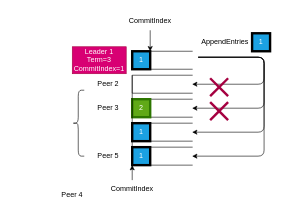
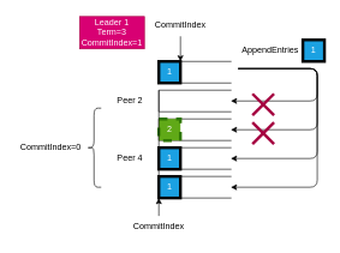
- <mxCell id="7" value="Leader 1&lt;br&gt;Term=3&lt;br&gt;CommitIndex=1" style="text;html=1;strokeColor=#A50040;fillColor=#d80073;align=center;verticalAlign=middle;whiteSpace=wrap;rounded=0;fontColor=#ffffff;" vertex="1" parent="1"><mxGeometry x="120" y="77.5" width="90" height="45" as="geometry" /></mxCell>
+ <mxCell id="7" value="Leader 1&lt;br&gt;Term=3&lt;br&gt;CommitIndex=1" style="text;html=1;strokeColor=#A50040;fillColor=#d80073;align=center;verticalAlign=middle;whiteSpace=wrap;rounded=0;fontColor=#ffffff;" vertex="1" parent="1"><mxGeometry x="110" y="22.5" width="90" height="45" as="geometry" /></mxCell>
- <mxCell id="9" value="Peer 3" style="text;html=1;align=center;verticalAlign=middle;whiteSpace=wrap;rounded=0;" vertex="1" parent="1"><mxGeometry x="150" y="165" width="60" height="30" as="geometry" /></mxCell>
- <mxCell id="25" value="2" style="rounded=0;whiteSpace=wrap;html=1;fillColor=#60a917;fontColor=#ffffff;strokeColor=#2D7600;strokeWidth=4;" vertex="1" parent="1"><mxGeometry x="220" y="165" width="30" height="30" as="geometry" /></mxCell>
+ <mxCell id="25" value="2" style="rounded=0;whiteSpace=wrap;html=1;fillColor=#60a917;fontColor=#ffffff;strokeColor=#2D7600;strokeWidth=4;dashed=1;" vertex="1" parent="1"><mxGeometry x="220" y="165" width="30" height="30" as="geometry" /></mxCell>
+ <mxCell id="29" value="CommitIndex=0" style="text;html=1;strokeColor=none;fillColor=none;align=center;verticalAlign=middle;whiteSpace=wrap;rounded=0;" vertex="1" parent="1"><mxGeometry x="20" y="185" width="100" height="40" as="geometry" /></mxCell>
- <mxCell id="11" value="Peer 5" style="text;html=1;strokeColor=none;fillColor=none;align=center;verticalAlign=middle;whiteSpace=wrap;rounded=0;" vertex="1" parent="1"><mxGeometry x="150" y="245" width="60" height="30" as="geometry" /></mxCell>
- <mxCell id="10" value="Peer 4" style="text;html=1;align=center;verticalAlign=middle;whiteSpace=wrap;rounded=0;" vertex="1" parent="1"><mxGeometry x="90" y="310" width="60" height="30" as="geometry" /></mxCell>
+ <mxCell id="10" value="Peer 4" style="text;html=1;align=center;verticalAlign=middle;whiteSpace=wrap;rounded=0;" vertex="1" parent="1"><mxGeometry x="150" y="205" width="60" height="30" as="geometry" /></mxCell>
